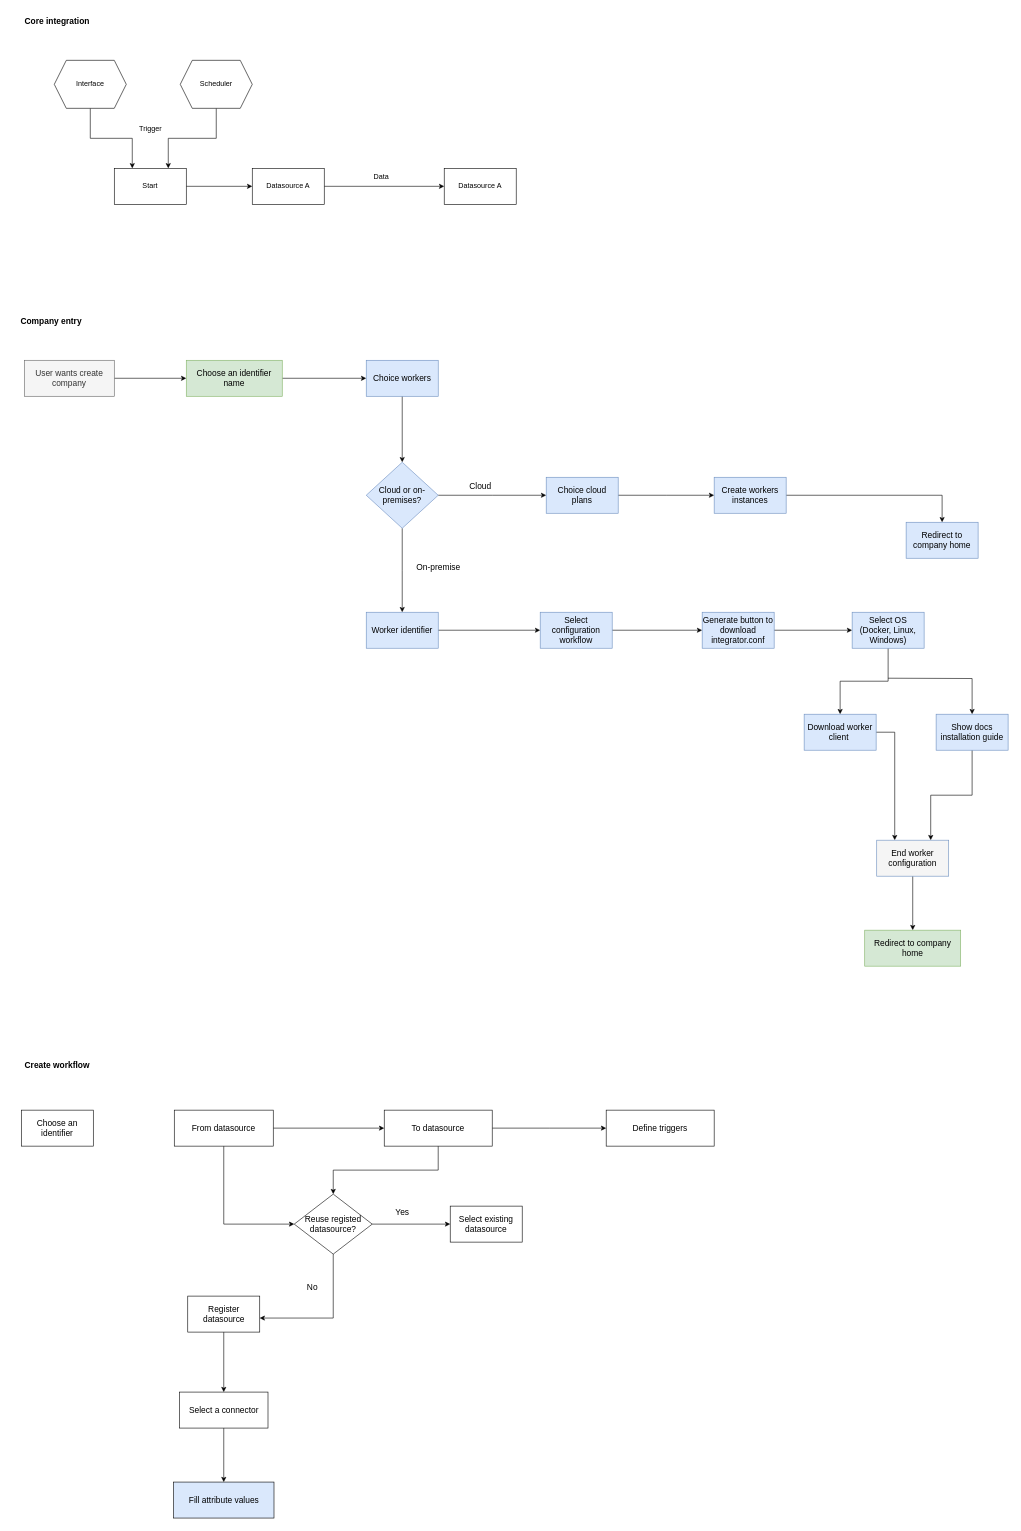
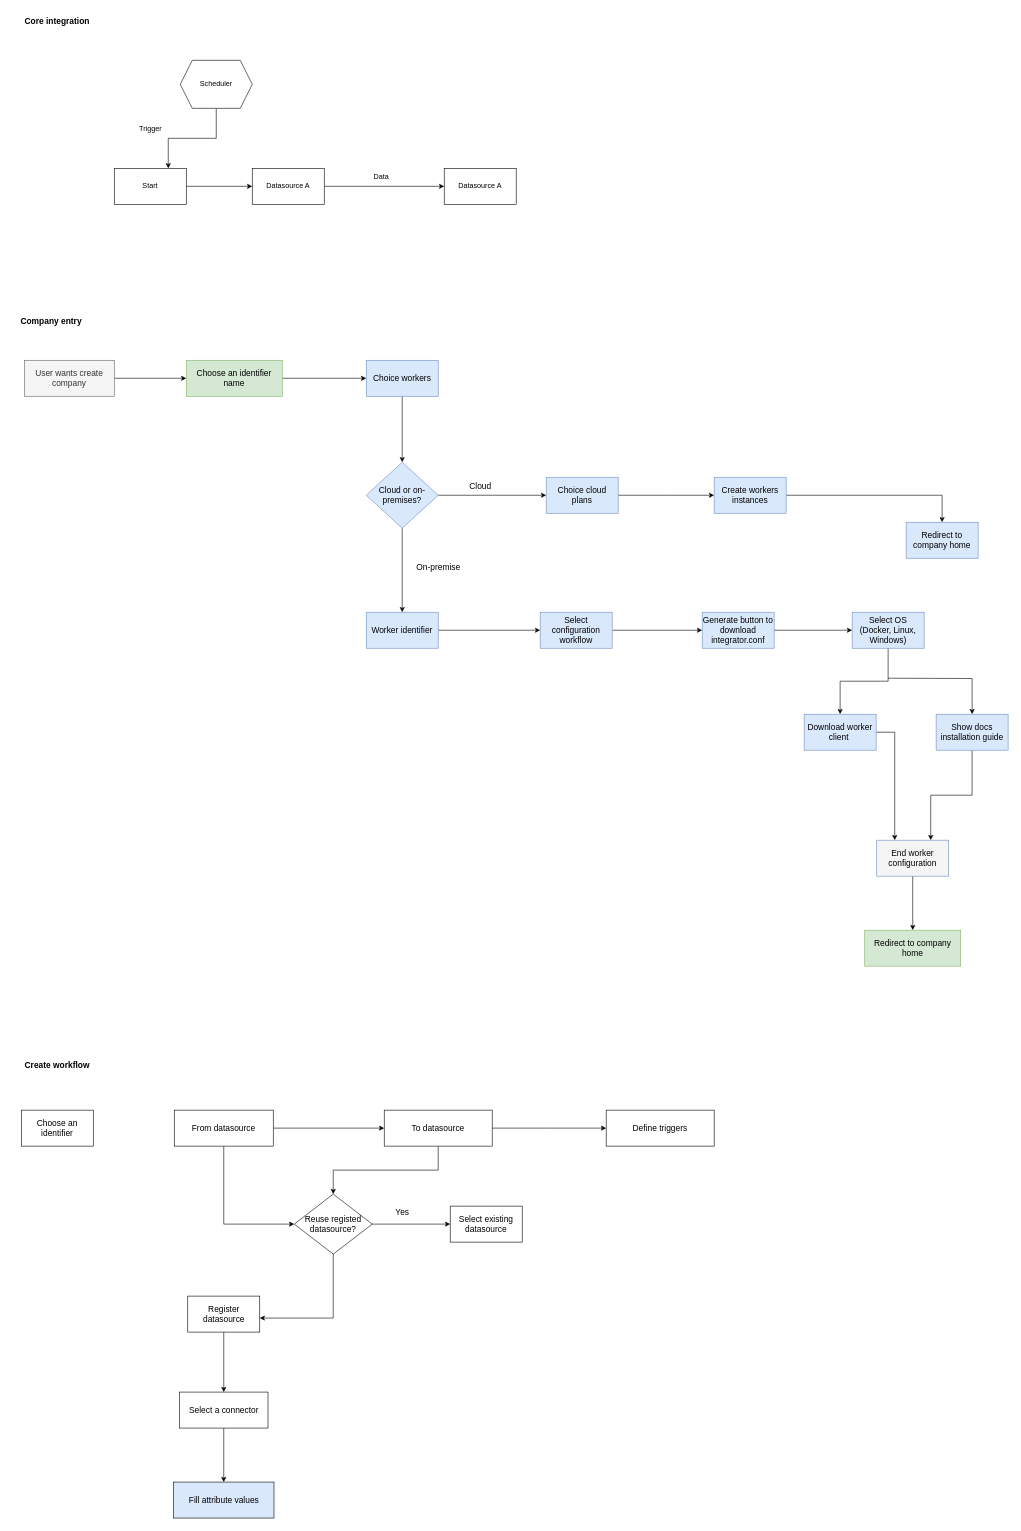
- <mxCell id="9" value="Interface" style="shape=hexagon;perimeter=hexagonPerimeter2;whiteSpace=wrap;html=1;fixedSize=1;" parent="1" vertex="1"><mxGeometry x="90" y="100" width="120" height="80" as="geometry" /></mxCell>
- <mxCell id="8" style="edgeStyle=orthogonalEdgeStyle;rounded=0;orthogonalLoop=1;jettySize=auto;html=1;entryX=0.25;entryY=0;entryDx=0;entryDy=0;" parent="1" source="9" target="11" edge="1"><mxGeometry relative="1" as="geometry" /></mxCell>
- <mxCell id="61" value="No" style="text;html=1;align=center;verticalAlign=middle;resizable=0;points=[];autosize=1;strokeColor=none;fillColor=none;fontSize=14;" vertex="1" parent="1"><mxGeometry x="500" y="2130" width="40" height="30" as="geometry" /></mxCell>
